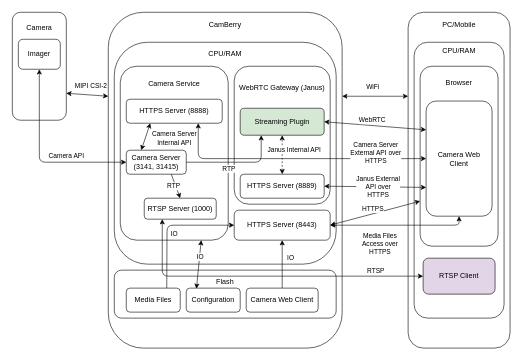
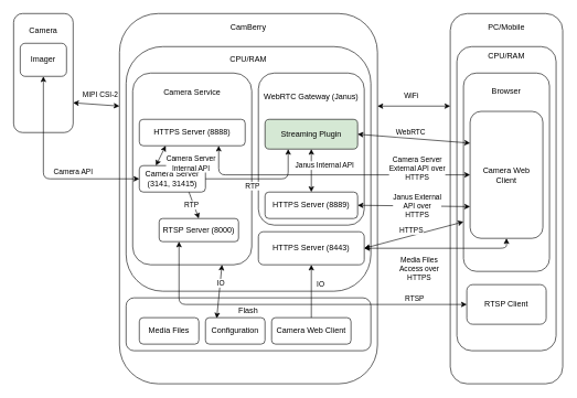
- <mxCell id="11" value="HTTPS Server (8888)" style="rounded=1;whiteSpace=wrap;html=1;" parent="1" vertex="1"><mxGeometry x="210" y="165" width="160" height="40" as="geometry" /></mxCell>
+ <mxCell id="11" value="HTTPS Server (8888)" style="rounded=1;whiteSpace=wrap;html=1;" parent="1" vertex="1"><mxGeometry x="210" y="180" width="160" height="40" as="geometry" /></mxCell>
- <mxCell id="43" value="Janus Internal API" style="endArrow=classic;startArrow=classic;html=1;entryX=0.5;entryY=1;entryDx=0;entryDy=0;exitX=0.5;exitY=0;exitDx=0;exitDy=0;dashed=1;" parent="1" source="40" target="9" edge="1"><mxGeometry x="0.231" y="-20" width="50" height="50" relative="1" as="geometry"><mxPoint x="380" y="240" as="sourcePoint" /><mxPoint x="430" y="190" as="targetPoint" /><mxPoint as="offset" /></mxGeometry></mxCell>
+ <mxCell id="43" value="Janus Internal API" style="endArrow=classic;startArrow=classic;html=1;entryX=0.5;entryY=1;entryDx=0;entryDy=0;exitX=0.5;exitY=0;exitDx=0;exitDy=0;" parent="1" source="40" target="9" edge="1"><mxGeometry x="0.231" y="-20" width="50" height="50" relative="1" as="geometry"><mxPoint x="380" y="240" as="sourcePoint" /><mxPoint x="430" y="190" as="targetPoint" /><mxPoint as="offset" /></mxGeometry></mxCell>
- <mxCell id="10" value="RTSP Server (1000)" style="rounded=1;whiteSpace=wrap;html=1;" parent="1" vertex="1"><mxGeometry x="240" y="330" width="120" height="35" as="geometry" /></mxCell>
+ <mxCell id="10" value="RTSP Server (8000)" style="rounded=1;whiteSpace=wrap;html=1;" parent="1" vertex="1"><mxGeometry x="240" y="330" width="120" height="35" as="geometry" /></mxCell>
- <mxCell id="47" value="IO" style="endArrow=classic;html=1;exitX=0.75;exitY=0;exitDx=0;exitDy=0;entryX=0;entryY=0.5;entryDx=0;entryDy=0;" parent="1" source="46" target="39" edge="1"><mxGeometry x="-0.17" y="-12" width="50" height="50" relative="1" as="geometry"><mxPoint x="410" y="330" as="sourcePoint" /><mxPoint x="460" y="280" as="targetPoint" /><Array as="points"><mxPoint x="278" y="375" /></Array><mxPoint as="offset" /></mxGeometry></mxCell>
- <mxCell id="33" value="RTSP Client" style="rounded=1;whiteSpace=wrap;html=1;fillColor=#e1d5e7;" parent="1" vertex="1"><mxGeometry x="705" y="430" width="120" height="60" as="geometry" /></mxCell>
+ <mxCell id="33" value="RTSP Client" style="rounded=1;whiteSpace=wrap;html=1;" parent="1" vertex="1"><mxGeometry x="705" y="430" width="120" height="60" as="geometry" /></mxCell>
